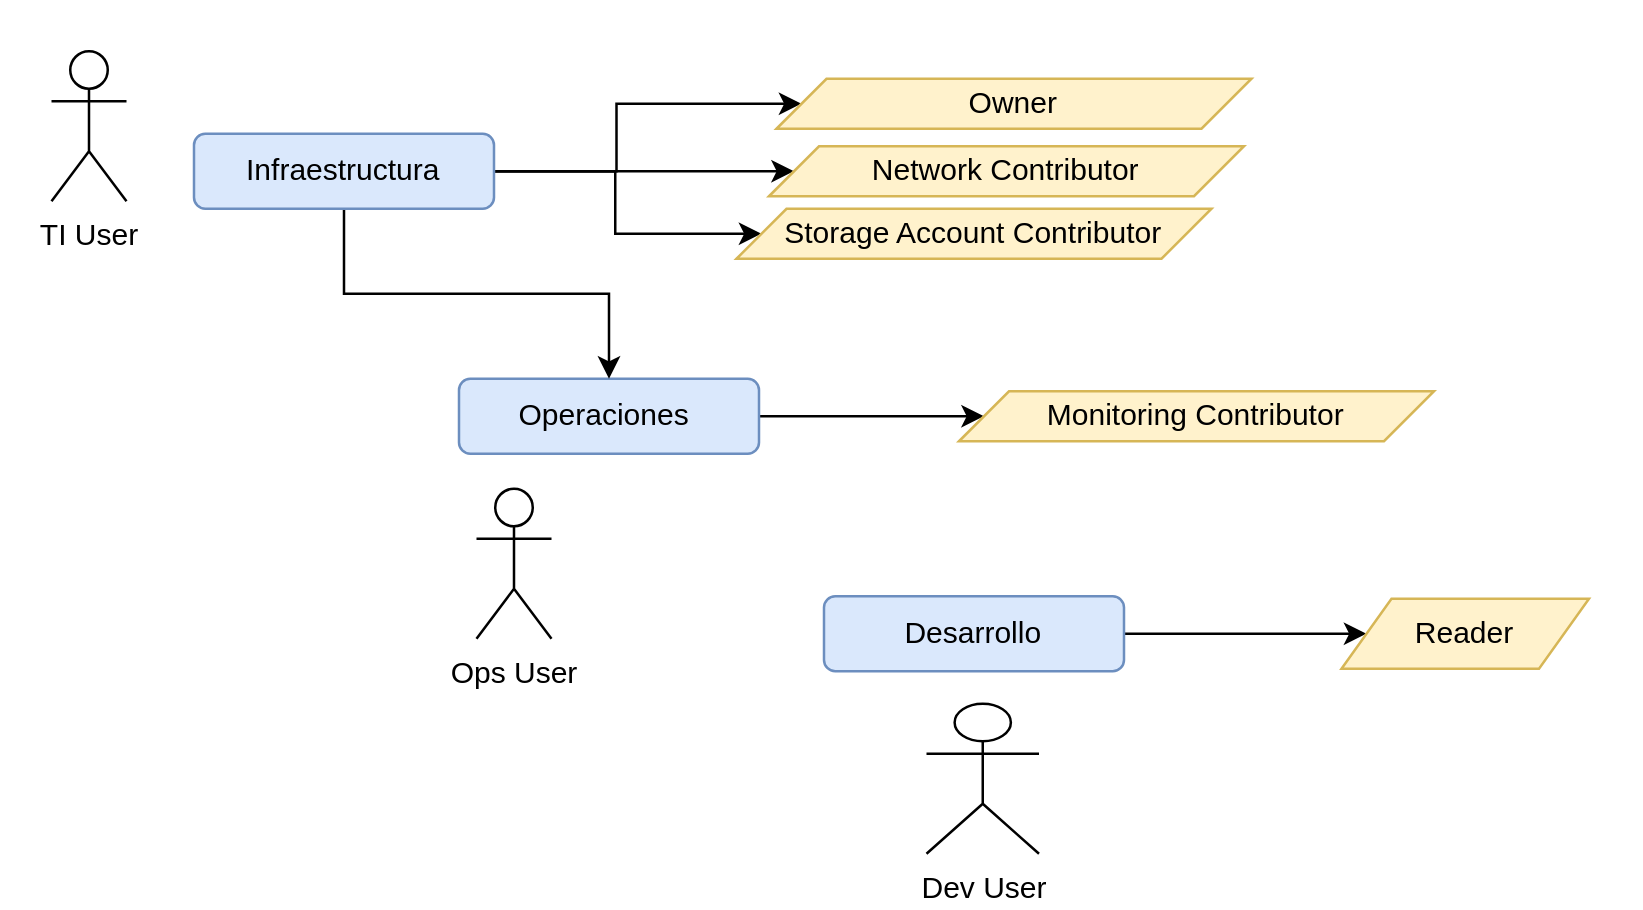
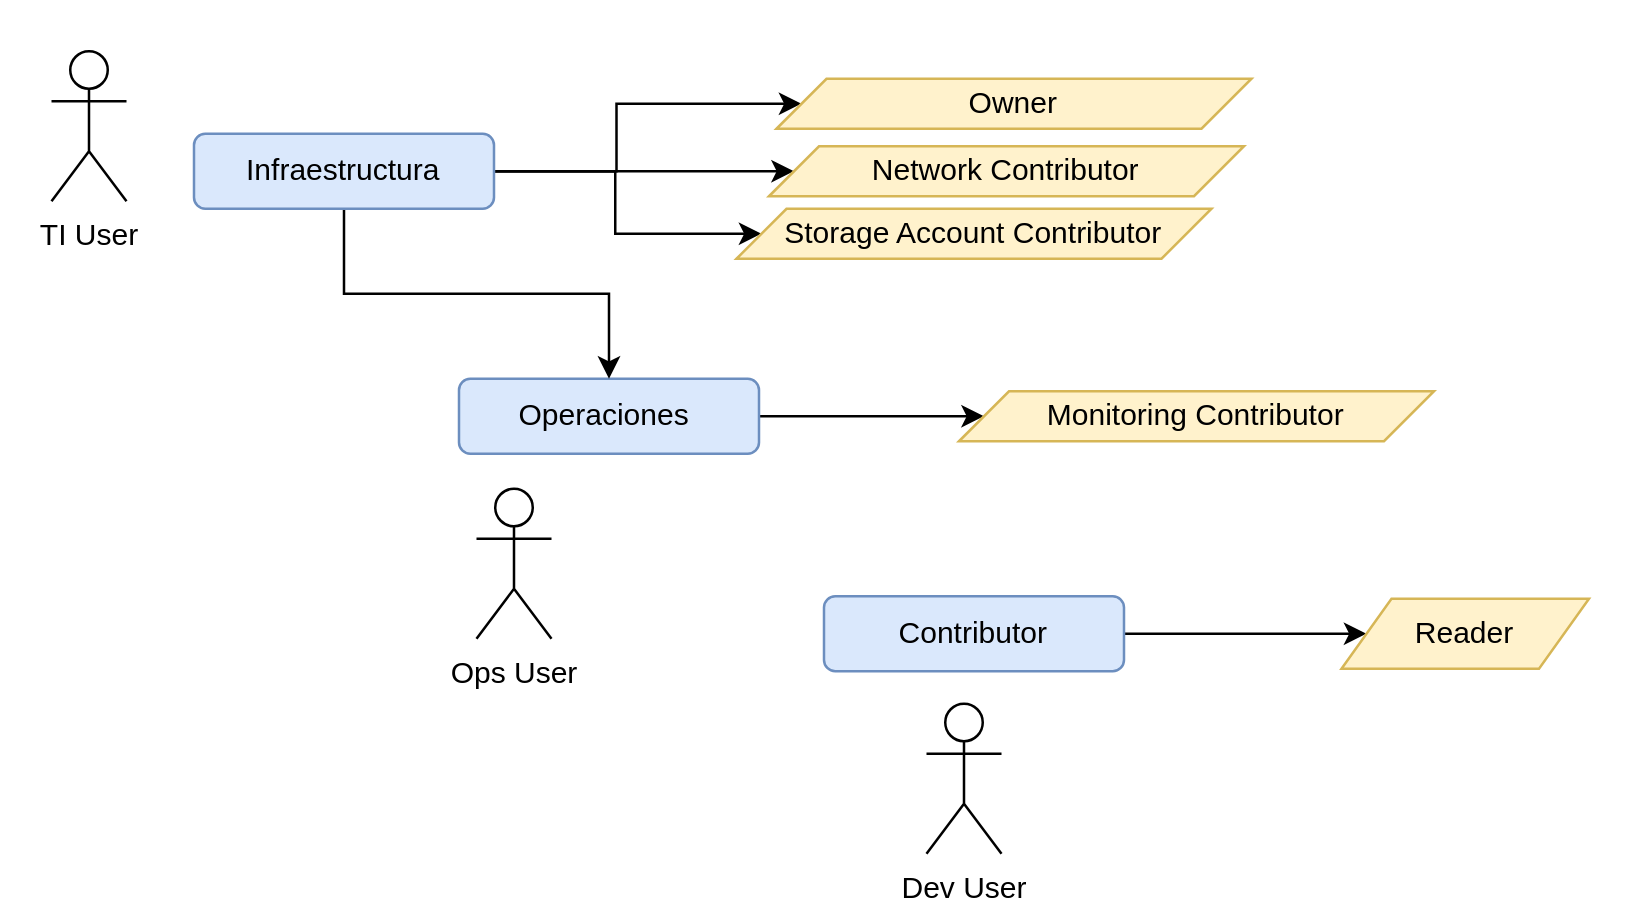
- <mxCell id="6" value="Desarrollo" style="rounded=1;whiteSpace=wrap;html=1;fillColor=#dae8fc;strokeColor=#6c8ebf;" parent="1" vertex="1"><mxGeometry x="329" y="238" width="120" height="30" as="geometry" /></mxCell>
+ <mxCell id="6" value="Contributor" style="rounded=1;whiteSpace=wrap;html=1;fillColor=#dae8fc;strokeColor=#6c8ebf;" parent="1" vertex="1"><mxGeometry x="329" y="238" width="120" height="30" as="geometry" /></mxCell>
- <mxCell id="2" value="Dev User" style="shape=umlActor;verticalLabelPosition=bottom;verticalAlign=top;html=1;outlineConnect=0;" parent="1" vertex="1"><mxGeometry x="370" y="281" width="45" height="60" as="geometry" /></mxCell>
+ <mxCell id="2" value="Dev User" style="shape=umlActor;verticalLabelPosition=bottom;verticalAlign=top;html=1;outlineConnect=0;" parent="1" vertex="1"><mxGeometry x="370" y="281" width="30" height="60" as="geometry" /></mxCell>
